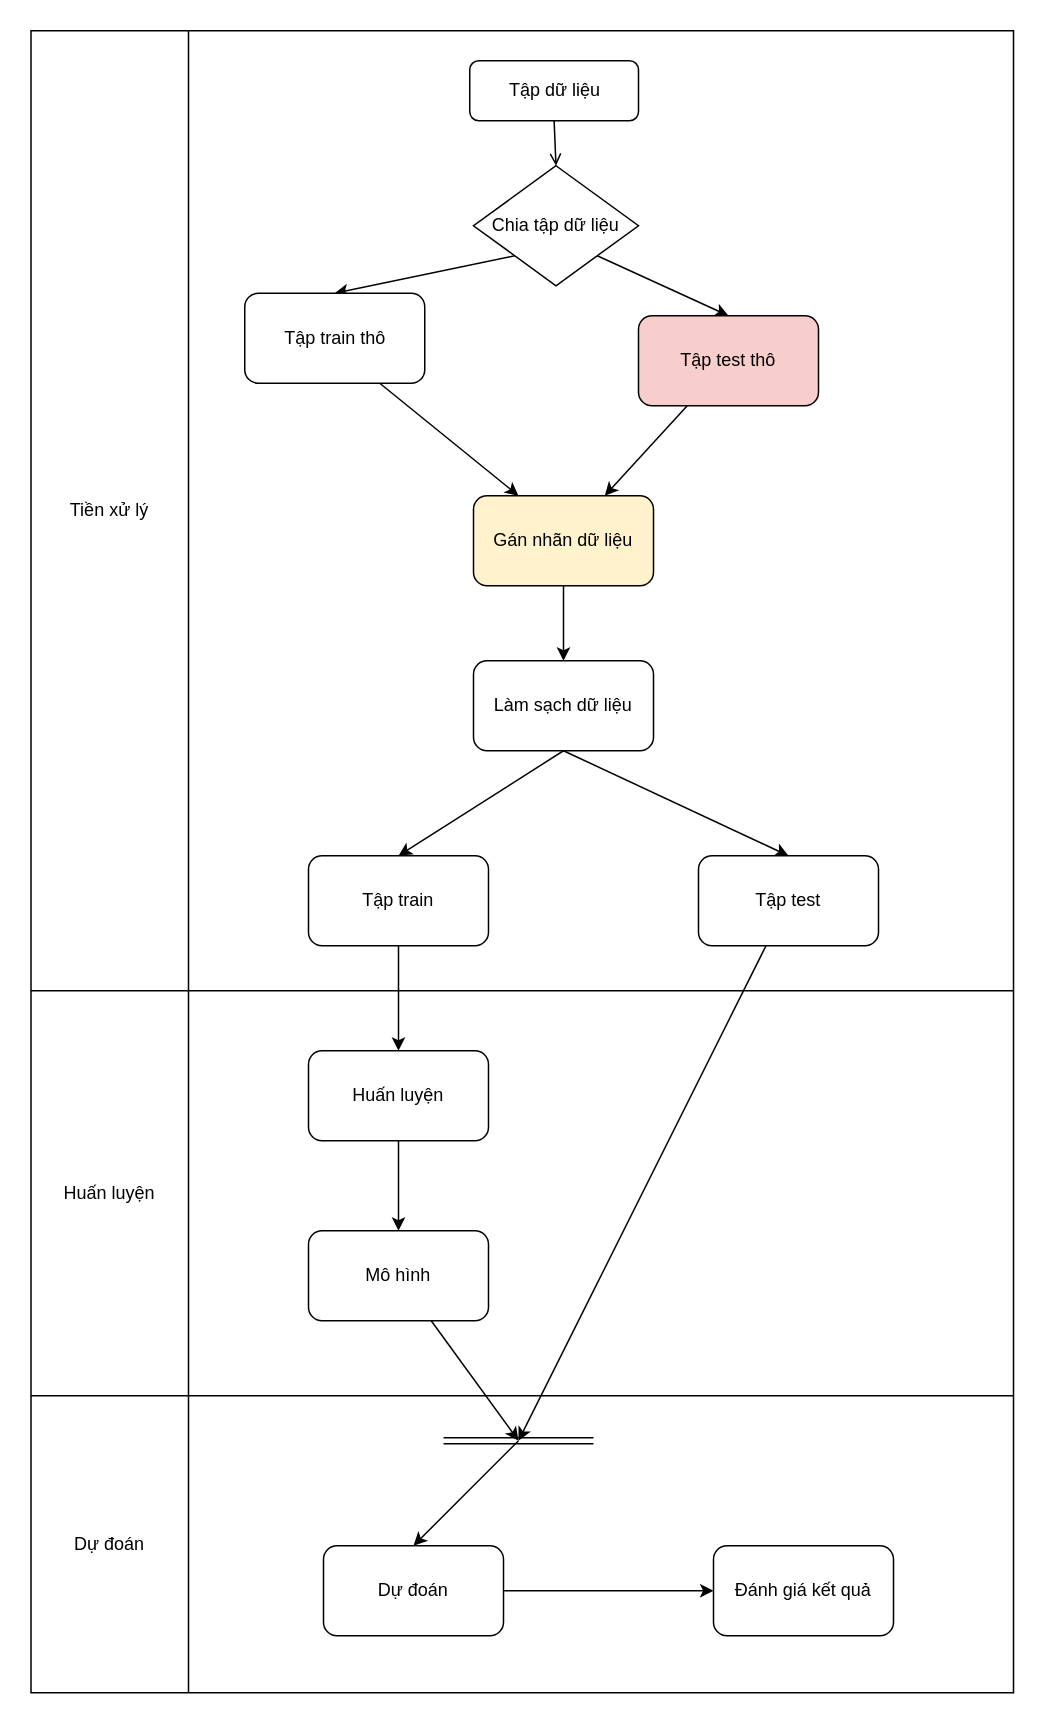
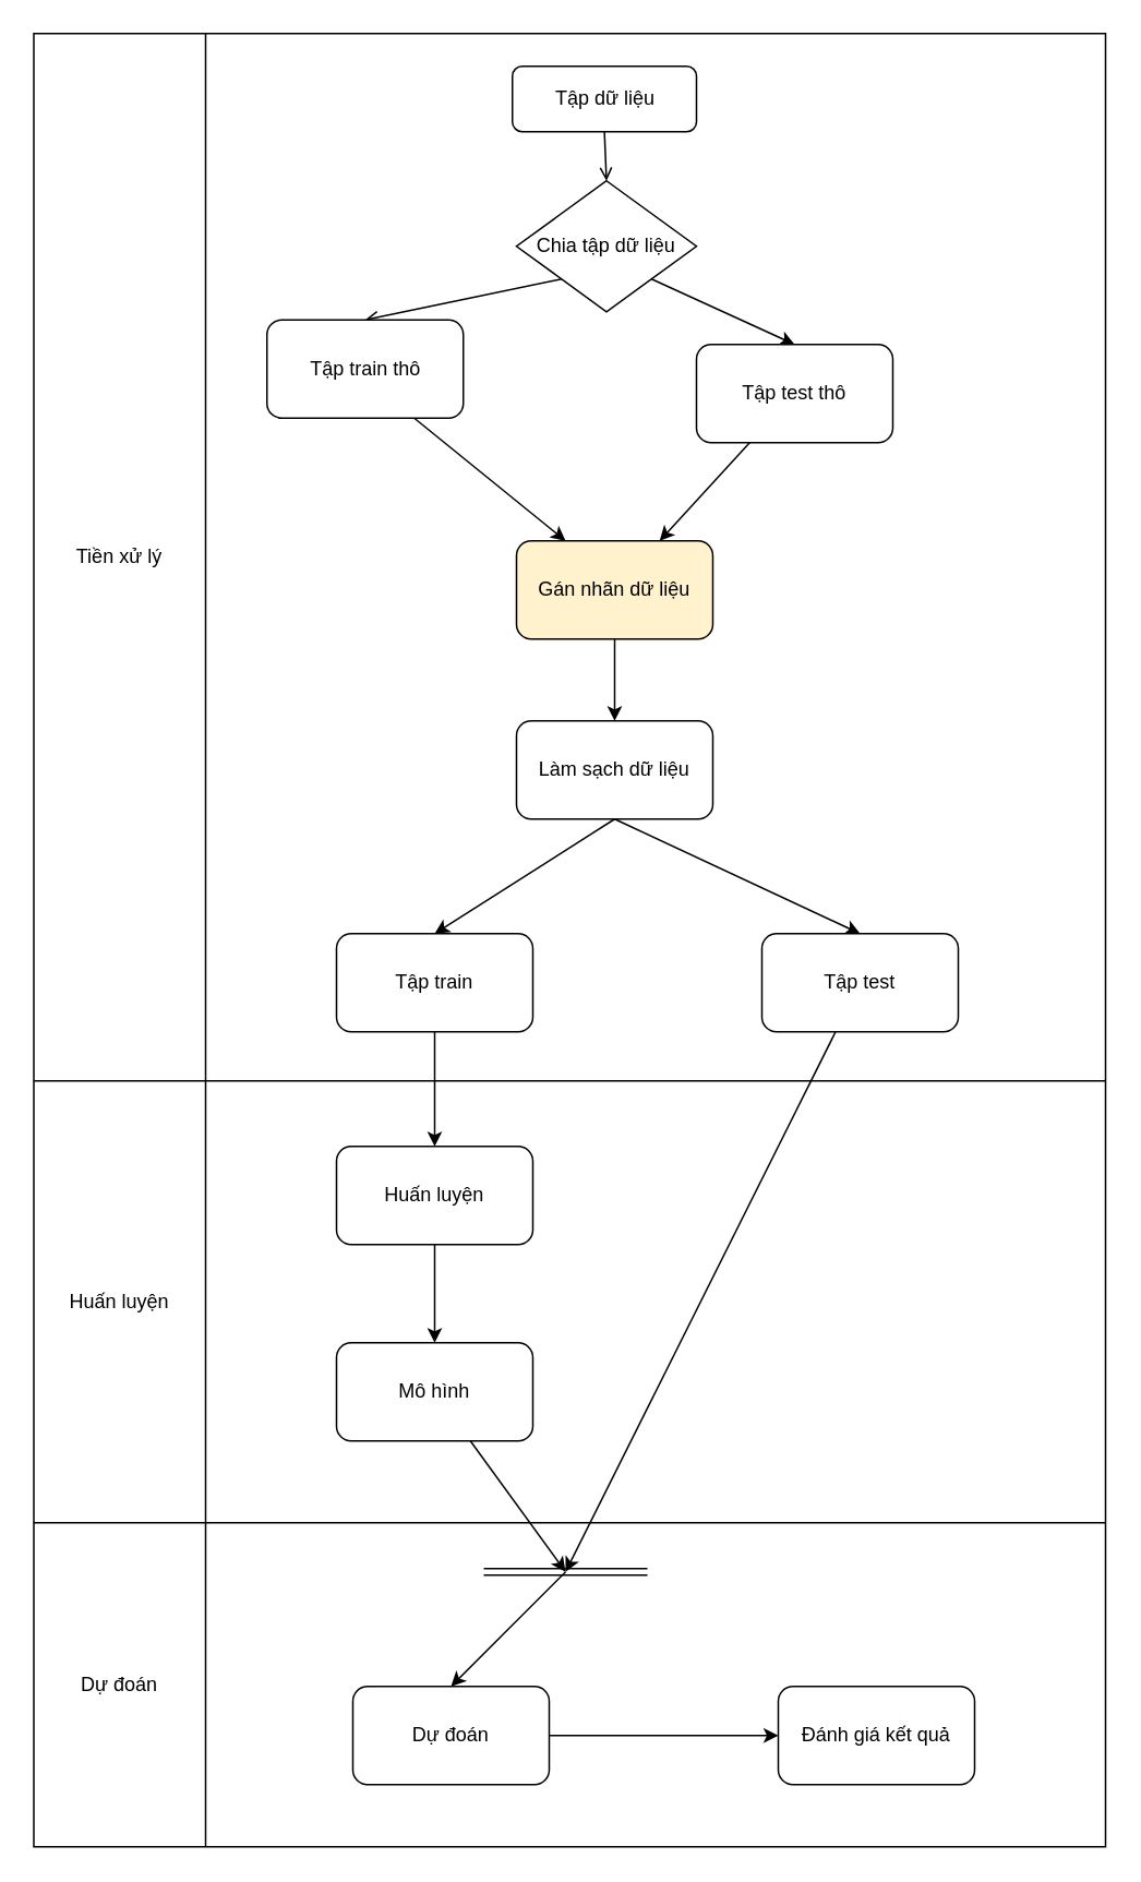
- <mxCell id="14" style="edgeStyle=none;rounded=0;orthogonalLoop=1;jettySize=auto;html=1;exitX=0;exitY=1;exitDx=0;exitDy=0;entryX=0.5;entryY=0;entryDx=0;entryDy=0;strokeColor=default;" edge="1" parent="1" source="16" target="18"><mxGeometry relative="1" as="geometry" /></mxCell>
+ <mxCell id="14" style="edgeStyle=none;rounded=0;orthogonalLoop=1;jettySize=auto;html=1;exitX=0;exitY=1;exitDx=0;exitDy=0;entryX=0.5;entryY=0;entryDx=0;entryDy=0;strokeColor=default;endArrow=open;" edge="1" parent="1" source="16" target="18"><mxGeometry relative="1" as="geometry" /></mxCell>
- <mxCell id="20" value="Tập test thô" style="rounded=1;whiteSpace=wrap;html=1;fillColor=#f8cecc;" vertex="1" parent="1"><mxGeometry x="425" y="210" width="120" height="60" as="geometry" /></mxCell>
+ <mxCell id="20" value="Tập test thô" style="rounded=1;whiteSpace=wrap;html=1;" vertex="1" parent="1"><mxGeometry x="425" y="210" width="120" height="60" as="geometry" /></mxCell>
